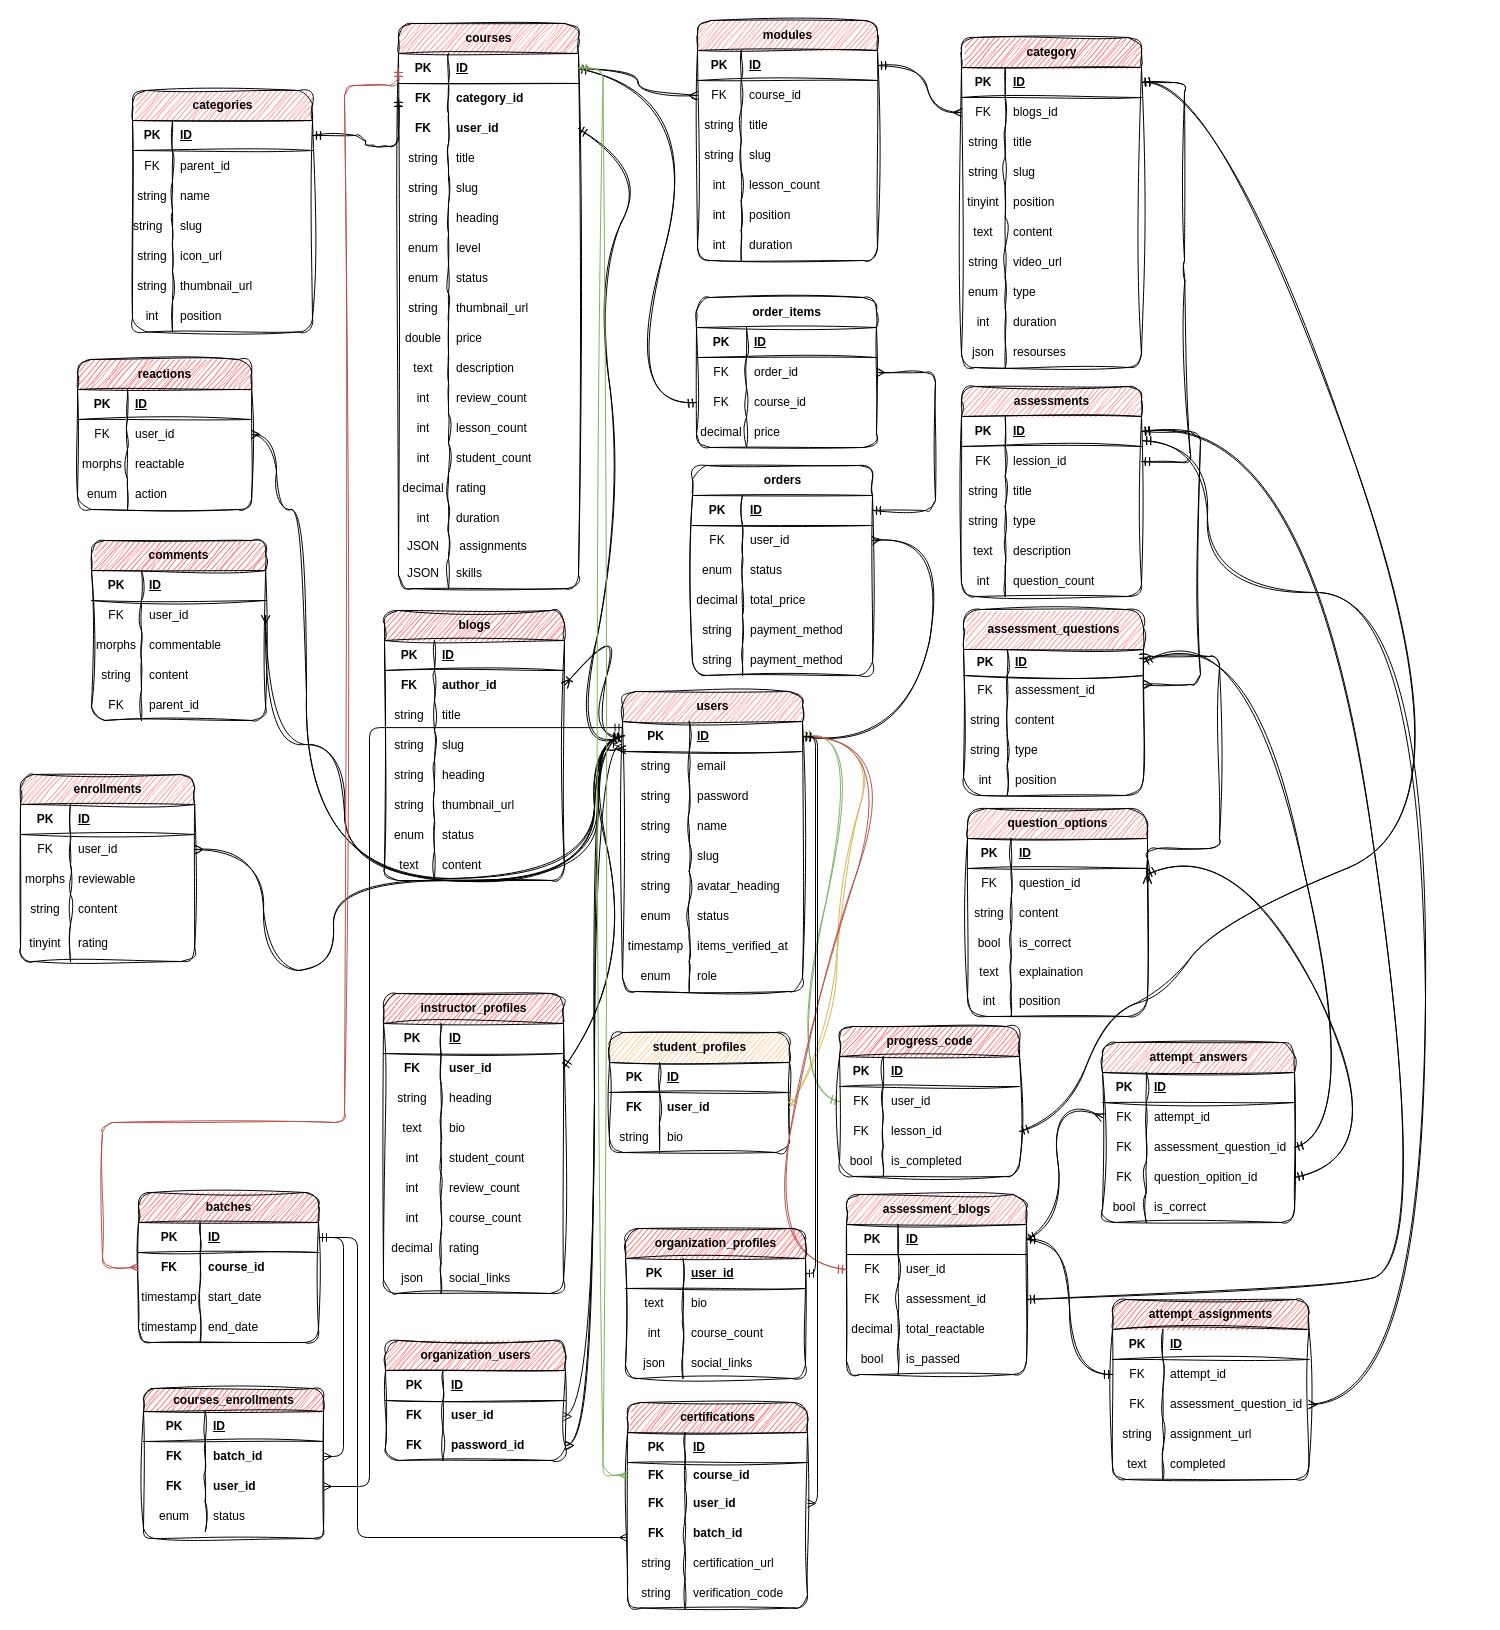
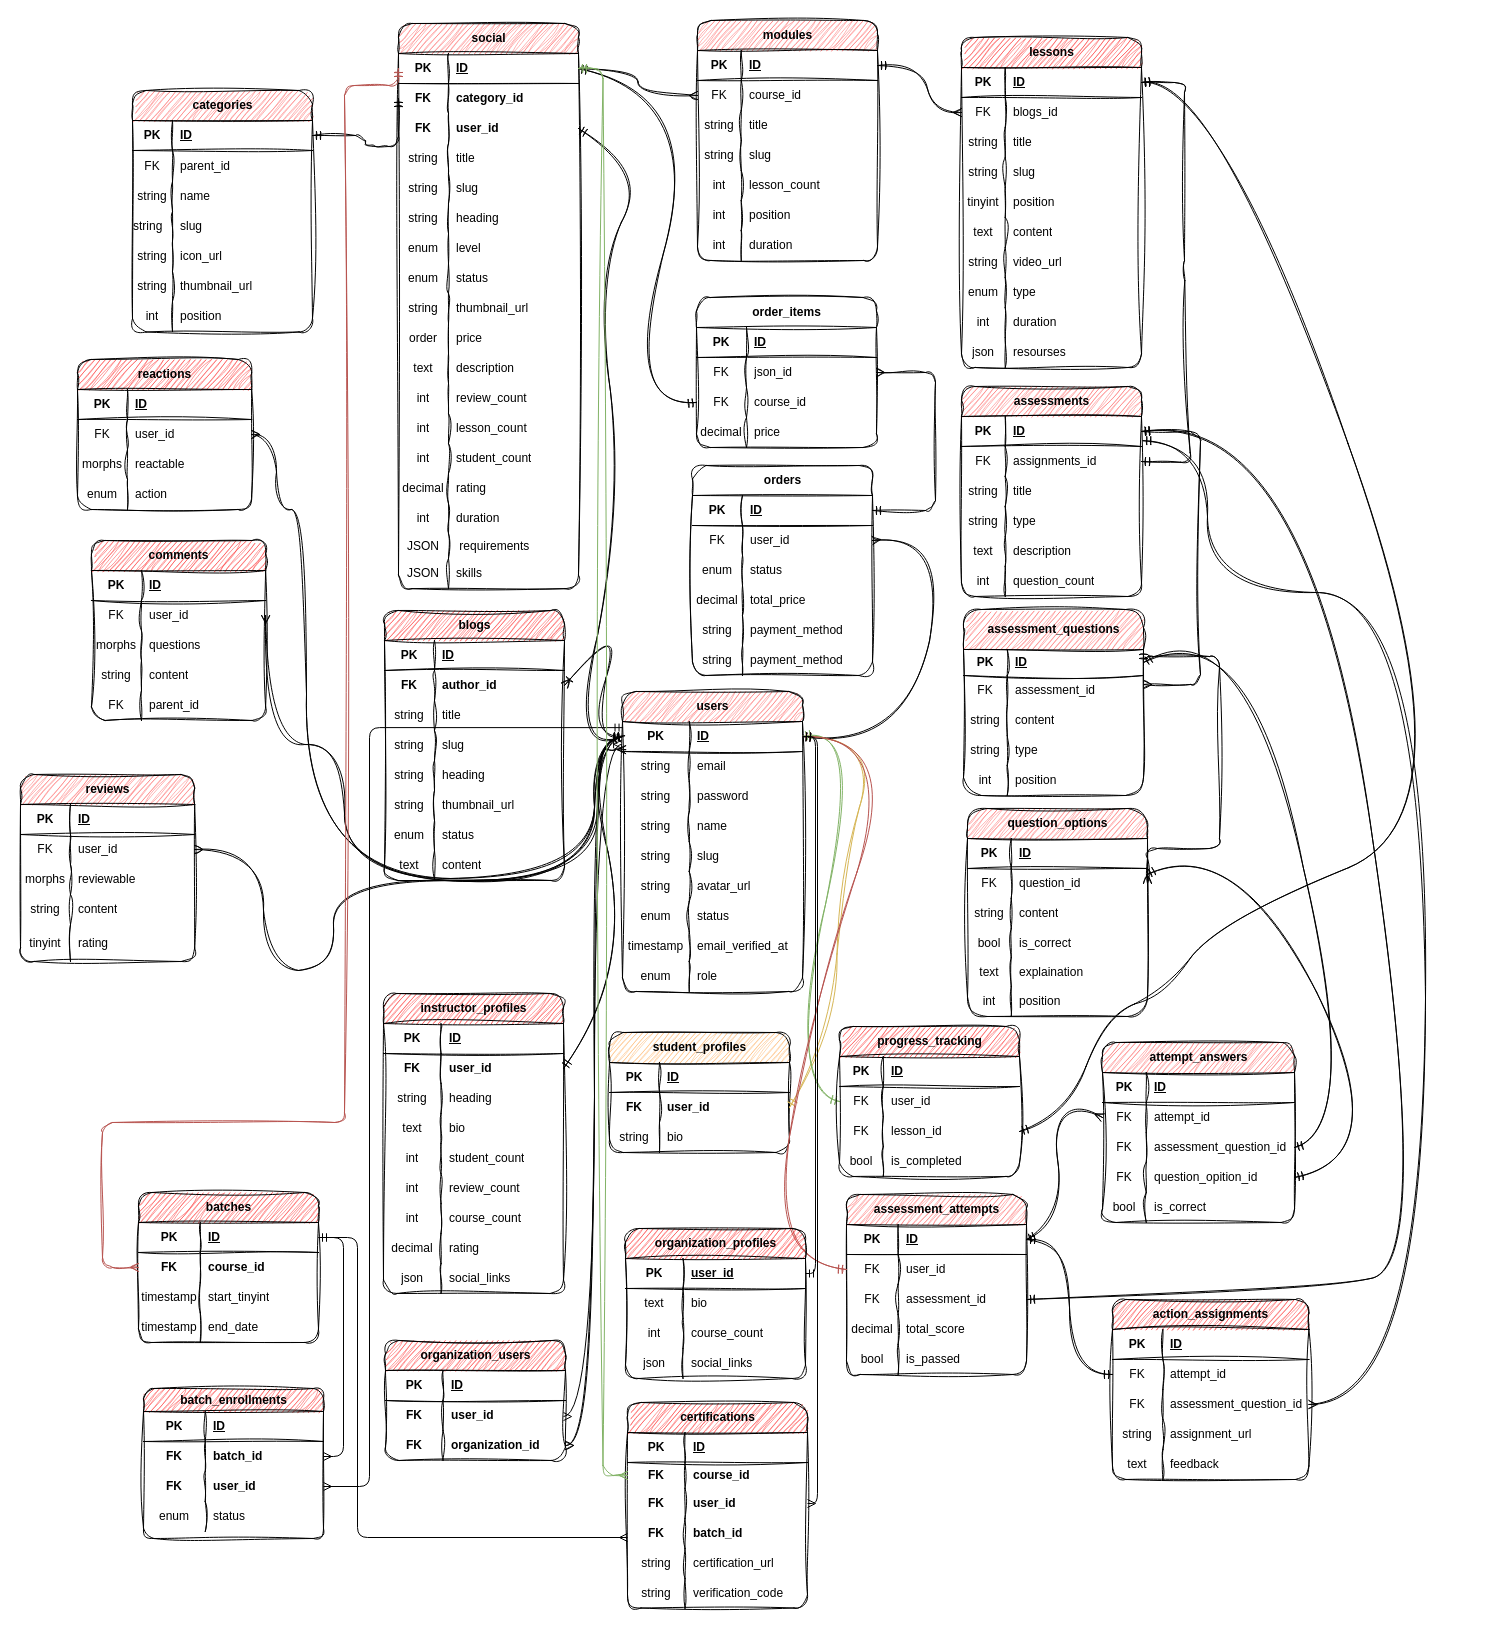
- <mxCell id="30" value="courses" style="shape=table;startSize=30;container=1;collapsible=1;childLayout=tableLayout;fixedRows=1;rowLines=0;fontStyle=1;align=center;resizeLast=1;html=1;sketch=1;curveFitting=1;jiggle=2;rounded=1;shadow=0;fillColor=#FF6666;" parent="1" vertex="1"><mxGeometry x="398" y="23" width="180" height="565.167" as="geometry"><mxRectangle x="285" y="-490" width="81" height="30" as="alternateBounds" /></mxGeometry></mxCell>
+ <mxCell id="30" value="social" style="shape=table;startSize=30;container=1;collapsible=1;childLayout=tableLayout;fixedRows=1;rowLines=0;fontStyle=1;align=center;resizeLast=1;html=1;sketch=1;curveFitting=1;jiggle=2;rounded=1;shadow=0;fillColor=#FF6666;" parent="1" vertex="1"><mxGeometry x="398" y="23" width="180" height="565.167" as="geometry"><mxRectangle x="285" y="-490" width="81" height="30" as="alternateBounds" /></mxGeometry></mxCell>
- <mxCell id="130" value="category" style="shape=table;startSize=30;container=1;collapsible=1;childLayout=tableLayout;fixedRows=1;rowLines=0;fontStyle=1;align=center;resizeLast=1;html=1;sketch=1;curveFitting=1;jiggle=2;rounded=1;shadow=0;fillColor=#FF3333;" parent="1" vertex="1"><mxGeometry x="961" y="37" width="180" height="330" as="geometry"><mxRectangle x="680" y="-336" width="76" height="30" as="alternateBounds" /></mxGeometry></mxCell>
+ <mxCell id="130" value="lessons" style="shape=table;startSize=30;container=1;collapsible=1;childLayout=tableLayout;fixedRows=1;rowLines=0;fontStyle=1;align=center;resizeLast=1;html=1;sketch=1;curveFitting=1;jiggle=2;rounded=1;shadow=0;fillColor=#FF3333;" parent="1" vertex="1"><mxGeometry x="961" y="37" width="180" height="330" as="geometry"><mxRectangle x="680" y="-336" width="76" height="30" as="alternateBounds" /></mxGeometry></mxCell>
- <mxCell id="59" value="double" style="shape=partialRectangle;connectable=0;fillColor=none;top=0;left=0;bottom=0;right=0;editable=1;overflow=hidden;whiteSpace=wrap;html=1;align=center;sketch=1;curveFitting=1;jiggle=2;rounded=1;shadow=0;" parent="58" vertex="1"><mxGeometry width="50" height="30" as="geometry"><mxRectangle width="50" height="30" as="alternateBounds" /></mxGeometry></mxCell>
+ <mxCell id="59" value="order" style="shape=partialRectangle;connectable=0;fillColor=none;top=0;left=0;bottom=0;right=0;editable=1;overflow=hidden;whiteSpace=wrap;html=1;align=center;sketch=1;curveFitting=1;jiggle=2;rounded=1;shadow=0;" parent="58" vertex="1"><mxGeometry width="50" height="30" as="geometry"><mxRectangle width="50" height="30" as="alternateBounds" /></mxGeometry></mxCell>
- <mxCell id="250" value="order_id" style="shape=partialRectangle;connectable=0;fillColor=none;top=0;left=0;bottom=0;right=0;align=left;spacingLeft=6;overflow=hidden;whiteSpace=wrap;html=1;sketch=1;curveFitting=1;jiggle=2;rounded=1;shadow=0;" parent="248" vertex="1"><mxGeometry x="50" width="130" height="30" as="geometry"><mxRectangle width="130" height="30" as="alternateBounds" /></mxGeometry></mxCell>
+ <mxCell id="250" value="json_id" style="shape=partialRectangle;connectable=0;fillColor=none;top=0;left=0;bottom=0;right=0;align=left;spacingLeft=6;overflow=hidden;whiteSpace=wrap;html=1;sketch=1;curveFitting=1;jiggle=2;rounded=1;shadow=0;" parent="248" vertex="1"><mxGeometry x="50" width="130" height="30" as="geometry"><mxRectangle width="130" height="30" as="alternateBounds" /></mxGeometry></mxCell>
- <mxCell id="345" value="lession_id" style="shape=partialRectangle;connectable=0;fillColor=none;top=0;left=0;bottom=0;right=0;align=left;spacingLeft=6;overflow=hidden;whiteSpace=wrap;html=1;sketch=1;curveFitting=1;jiggle=2;rounded=1;shadow=0;" parent="343" vertex="1"><mxGeometry x="43.75" width="136.25" height="30" as="geometry"><mxRectangle width="136.25" height="30" as="alternateBounds" /></mxGeometry></mxCell>
+ <mxCell id="345" value="assignments_id" style="shape=partialRectangle;connectable=0;fillColor=none;top=0;left=0;bottom=0;right=0;align=left;spacingLeft=6;overflow=hidden;whiteSpace=wrap;html=1;sketch=1;curveFitting=1;jiggle=2;rounded=1;shadow=0;" parent="343" vertex="1"><mxGeometry x="43.75" width="136.25" height="30" as="geometry"><mxRectangle width="136.25" height="30" as="alternateBounds" /></mxGeometry></mxCell>
- <mxCell id="81" value="&amp;nbsp;assignments" style="shape=partialRectangle;connectable=0;fillColor=none;top=0;left=0;bottom=0;right=0;align=left;spacingLeft=6;overflow=hidden;whiteSpace=wrap;html=1;sketch=1;curveFitting=1;jiggle=2;rounded=1;shadow=0;" parent="79" vertex="1"><mxGeometry x="50" width="130" height="25" as="geometry"><mxRectangle width="130" height="25" as="alternateBounds" /></mxGeometry></mxCell>
+ <mxCell id="81" value="&amp;nbsp;requirements" style="shape=partialRectangle;connectable=0;fillColor=none;top=0;left=0;bottom=0;right=0;align=left;spacingLeft=6;overflow=hidden;whiteSpace=wrap;html=1;sketch=1;curveFitting=1;jiggle=2;rounded=1;shadow=0;" parent="79" vertex="1"><mxGeometry x="50" width="130" height="25" as="geometry"><mxRectangle width="130" height="25" as="alternateBounds" /></mxGeometry></mxCell>
- <mxCell id="417" value="commentable" style="shape=partialRectangle;connectable=0;fillColor=none;top=0;left=0;bottom=0;right=0;align=left;spacingLeft=6;overflow=hidden;whiteSpace=wrap;html=1;sketch=1;curveFitting=1;jiggle=2;rounded=1;shadow=0;" parent="415" vertex="1"><mxGeometry x="50" width="124.162" height="30" as="geometry"><mxRectangle width="124.162" height="30" as="alternateBounds" /></mxGeometry></mxCell>
+ <mxCell id="417" value="questions" style="shape=partialRectangle;connectable=0;fillColor=none;top=0;left=0;bottom=0;right=0;align=left;spacingLeft=6;overflow=hidden;whiteSpace=wrap;html=1;sketch=1;curveFitting=1;jiggle=2;rounded=1;shadow=0;" parent="415" vertex="1"><mxGeometry x="50" width="124.162" height="30" as="geometry"><mxRectangle width="124.162" height="30" as="alternateBounds" /></mxGeometry></mxCell>
- <mxCell id="424" value="enrollments" style="shape=table;startSize=30;container=1;collapsible=1;childLayout=tableLayout;fixedRows=1;rowLines=0;fontStyle=1;align=center;resizeLast=1;html=1;sketch=1;curveFitting=1;jiggle=2;rounded=1;shadow=0;fillColor=#FF6666;" parent="1" vertex="1"><mxGeometry x="20" y="774" width="174.162" height="187" as="geometry"><mxRectangle x="-141" y="9.0" width="81" height="30" as="alternateBounds" /></mxGeometry></mxCell>
+ <mxCell id="424" value="reviews" style="shape=table;startSize=30;container=1;collapsible=1;childLayout=tableLayout;fixedRows=1;rowLines=0;fontStyle=1;align=center;resizeLast=1;html=1;sketch=1;curveFitting=1;jiggle=2;rounded=1;shadow=0;fillColor=#FF6666;" parent="1" vertex="1"><mxGeometry x="20" y="774" width="174.162" height="187" as="geometry"><mxRectangle x="-141" y="9.0" width="81" height="30" as="alternateBounds" /></mxGeometry></mxCell>
- <mxCell id="205" value="avatar_heading" style="shape=partialRectangle;connectable=0;fillColor=none;top=0;left=0;bottom=0;right=0;align=left;spacingLeft=6;overflow=hidden;whiteSpace=wrap;html=1;sketch=1;curveFitting=1;jiggle=2;rounded=1;shadow=0;" parent="203" vertex="1"><mxGeometry x="66.75" width="113.25" height="30" as="geometry"><mxRectangle width="113.25" height="30" as="alternateBounds" /></mxGeometry></mxCell>
+ <mxCell id="205" value="avatar_url" style="shape=partialRectangle;connectable=0;fillColor=none;top=0;left=0;bottom=0;right=0;align=left;spacingLeft=6;overflow=hidden;whiteSpace=wrap;html=1;sketch=1;curveFitting=1;jiggle=2;rounded=1;shadow=0;" parent="203" vertex="1"><mxGeometry x="66.75" width="113.25" height="30" as="geometry"><mxRectangle width="113.25" height="30" as="alternateBounds" /></mxGeometry></mxCell>
- <mxCell id="211" value="items_verified_at" style="shape=partialRectangle;connectable=0;fillColor=none;top=0;left=0;bottom=0;right=0;align=left;spacingLeft=6;overflow=hidden;whiteSpace=wrap;html=1;sketch=1;curveFitting=1;jiggle=2;rounded=1;shadow=0;" parent="209" vertex="1"><mxGeometry x="66.75" width="113.25" height="30" as="geometry"><mxRectangle width="113.25" height="30" as="alternateBounds" /></mxGeometry></mxCell>
+ <mxCell id="211" value="email_verified_at" style="shape=partialRectangle;connectable=0;fillColor=none;top=0;left=0;bottom=0;right=0;align=left;spacingLeft=6;overflow=hidden;whiteSpace=wrap;html=1;sketch=1;curveFitting=1;jiggle=2;rounded=1;shadow=0;" parent="209" vertex="1"><mxGeometry x="66.75" width="113.25" height="30" as="geometry"><mxRectangle width="113.25" height="30" as="alternateBounds" /></mxGeometry></mxCell>
- <mxCell id="267" value="progress_code" style="shape=table;startSize=30;container=1;collapsible=1;childLayout=tableLayout;fixedRows=1;rowLines=0;fontStyle=1;align=center;resizeLast=1;html=1;sketch=1;curveFitting=1;jiggle=2;rounded=1;shadow=0;fillColor=#FF3333;" parent="1" vertex="1"><mxGeometry x="839" y="1026" width="180" height="150" as="geometry"><mxRectangle x="679" y="410" width="136" height="30" as="alternateBounds" /></mxGeometry></mxCell>
+ <mxCell id="267" value="progress_tracking" style="shape=table;startSize=30;container=1;collapsible=1;childLayout=tableLayout;fixedRows=1;rowLines=0;fontStyle=1;align=center;resizeLast=1;html=1;sketch=1;curveFitting=1;jiggle=2;rounded=1;shadow=0;fillColor=#FF3333;" parent="1" vertex="1"><mxGeometry x="839" y="1026" width="180" height="150" as="geometry"><mxRectangle x="679" y="410" width="136" height="30" as="alternateBounds" /></mxGeometry></mxCell>
- <mxCell id="280" value="assessment_blogs" style="shape=table;startSize=30;container=1;collapsible=1;childLayout=tableLayout;fixedRows=1;rowLines=0;fontStyle=1;align=center;resizeLast=1;html=1;sketch=1;curveFitting=1;jiggle=2;rounded=1;shadow=0;fillColor=#FF6666;" parent="1" vertex="1"><mxGeometry x="846" y="1194" width="180" height="180" as="geometry"><mxRectangle x="686" y="578" width="152" height="30" as="alternateBounds" /></mxGeometry></mxCell>
+ <mxCell id="280" value="assessment_attempts" style="shape=table;startSize=30;container=1;collapsible=1;childLayout=tableLayout;fixedRows=1;rowLines=0;fontStyle=1;align=center;resizeLast=1;html=1;sketch=1;curveFitting=1;jiggle=2;rounded=1;shadow=0;fillColor=#FF6666;" parent="1" vertex="1"><mxGeometry x="846" y="1194" width="180" height="180" as="geometry"><mxRectangle x="686" y="578" width="152" height="30" as="alternateBounds" /></mxGeometry></mxCell>
- <mxCell id="472" value="start_date" style="shape=partialRectangle;connectable=0;fillColor=none;top=0;left=0;bottom=0;right=0;align=left;spacingLeft=6;overflow=hidden;whiteSpace=wrap;html=1;sketch=1;curveFitting=1;jiggle=2;rounded=1;shadow=0;" parent="470" vertex="1"><mxGeometry x="61.763" width="118.237" height="30" as="geometry"><mxRectangle width="118.237" height="30" as="alternateBounds" /></mxGeometry></mxCell>
+ <mxCell id="472" value="start_tinyint" style="shape=partialRectangle;connectable=0;fillColor=none;top=0;left=0;bottom=0;right=0;align=left;spacingLeft=6;overflow=hidden;whiteSpace=wrap;html=1;sketch=1;curveFitting=1;jiggle=2;rounded=1;shadow=0;" parent="470" vertex="1"><mxGeometry x="61.763" width="118.237" height="30" as="geometry"><mxRectangle width="118.237" height="30" as="alternateBounds" /></mxGeometry></mxCell>
- <mxCell id="318" value="&lt;span style=&quot;color: rgb(0, 0, 0);&quot;&gt;attempt_&lt;/span&gt;assignments" style="shape=table;startSize=30;container=1;collapsible=1;childLayout=tableLayout;fixedRows=1;rowLines=0;fontStyle=1;align=center;resizeLast=1;html=1;sketch=1;curveFitting=1;jiggle=2;rounded=1;shadow=0;fillColor=#FF3333;" parent="1" vertex="1"><mxGeometry x="1112" y="1299" width="196.375" height="180" as="geometry" /></mxCell>
+ <mxCell id="318" value="&lt;span style=&quot;color: rgb(0, 0, 0);&quot;&gt;action_&lt;/span&gt;assignments" style="shape=table;startSize=30;container=1;collapsible=1;childLayout=tableLayout;fixedRows=1;rowLines=0;fontStyle=1;align=center;resizeLast=1;html=1;sketch=1;curveFitting=1;jiggle=2;rounded=1;shadow=0;fillColor=#FF3333;" parent="1" vertex="1"><mxGeometry x="1112" y="1299" width="196.375" height="180" as="geometry" /></mxCell>
- <mxCell id="292" value="total_reactable" style="shape=partialRectangle;connectable=0;fillColor=none;top=0;left=0;bottom=0;right=0;align=left;spacingLeft=6;overflow=hidden;whiteSpace=wrap;html=1;sketch=1;curveFitting=1;jiggle=2;rounded=1;shadow=0;" parent="290" vertex="1"><mxGeometry x="51.62" width="128.38" height="30" as="geometry"><mxRectangle width="128.38" height="30" as="alternateBounds" /></mxGeometry></mxCell>
+ <mxCell id="292" value="total_score" style="shape=partialRectangle;connectable=0;fillColor=none;top=0;left=0;bottom=0;right=0;align=left;spacingLeft=6;overflow=hidden;whiteSpace=wrap;html=1;sketch=1;curveFitting=1;jiggle=2;rounded=1;shadow=0;" parent="290" vertex="1"><mxGeometry x="51.62" width="128.38" height="30" as="geometry"><mxRectangle width="128.38" height="30" as="alternateBounds" /></mxGeometry></mxCell>
- <mxCell id="476" value="courses_enrollments" style="shape=table;startSize=23;container=1;collapsible=1;childLayout=tableLayout;fixedRows=1;rowLines=0;fontStyle=1;align=center;resizeLast=1;html=1;sketch=1;curveFitting=1;jiggle=2;rounded=1;shadow=0;fillColor=#FF3333;" parent="1" vertex="1"><mxGeometry x="143" y="1388" width="180" height="150" as="geometry"><mxRectangle x="466" y="-6" width="134" height="30" as="alternateBounds" /></mxGeometry></mxCell>
+ <mxCell id="476" value="batch_enrollments" style="shape=table;startSize=23;container=1;collapsible=1;childLayout=tableLayout;fixedRows=1;rowLines=0;fontStyle=1;align=center;resizeLast=1;html=1;sketch=1;curveFitting=1;jiggle=2;rounded=1;shadow=0;fillColor=#FF3333;" parent="1" vertex="1"><mxGeometry x="143" y="1388" width="180" height="150" as="geometry"><mxRectangle x="466" y="-6" width="134" height="30" as="alternateBounds" /></mxGeometry></mxCell>
- <mxCell id="462" value="password_id" style="shape=partialRectangle;connectable=0;fillColor=none;top=0;left=0;bottom=0;right=0;align=left;spacingLeft=6;overflow=hidden;whiteSpace=wrap;html=1;sketch=1;curveFitting=1;jiggle=2;rounded=1;shadow=0;fontStyle=1" parent="460" vertex="1"><mxGeometry x="57.509" width="122.491" height="30" as="geometry"><mxRectangle width="122.491" height="30" as="alternateBounds" /></mxGeometry></mxCell>
+ <mxCell id="462" value="organization_id" style="shape=partialRectangle;connectable=0;fillColor=none;top=0;left=0;bottom=0;right=0;align=left;spacingLeft=6;overflow=hidden;whiteSpace=wrap;html=1;sketch=1;curveFitting=1;jiggle=2;rounded=1;shadow=0;fontStyle=1" parent="460" vertex="1"><mxGeometry x="57.509" width="122.491" height="30" as="geometry"><mxRectangle width="122.491" height="30" as="alternateBounds" /></mxGeometry></mxCell>
- <mxCell id="333" value="completed" style="shape=partialRectangle;connectable=0;fillColor=none;top=0;left=0;bottom=0;right=0;align=left;spacingLeft=6;overflow=hidden;whiteSpace=wrap;html=1;sketch=1;curveFitting=1;jiggle=2;rounded=1;shadow=0;" parent="331" vertex="1"><mxGeometry x="50.397" width="145.978" height="30" as="geometry"><mxRectangle width="145.978" height="30" as="alternateBounds" /></mxGeometry></mxCell>
+ <mxCell id="333" value="feedback" style="shape=partialRectangle;connectable=0;fillColor=none;top=0;left=0;bottom=0;right=0;align=left;spacingLeft=6;overflow=hidden;whiteSpace=wrap;html=1;sketch=1;curveFitting=1;jiggle=2;rounded=1;shadow=0;" parent="331" vertex="1"><mxGeometry x="50.397" width="145.978" height="30" as="geometry"><mxRectangle width="145.978" height="30" as="alternateBounds" /></mxGeometry></mxCell>
